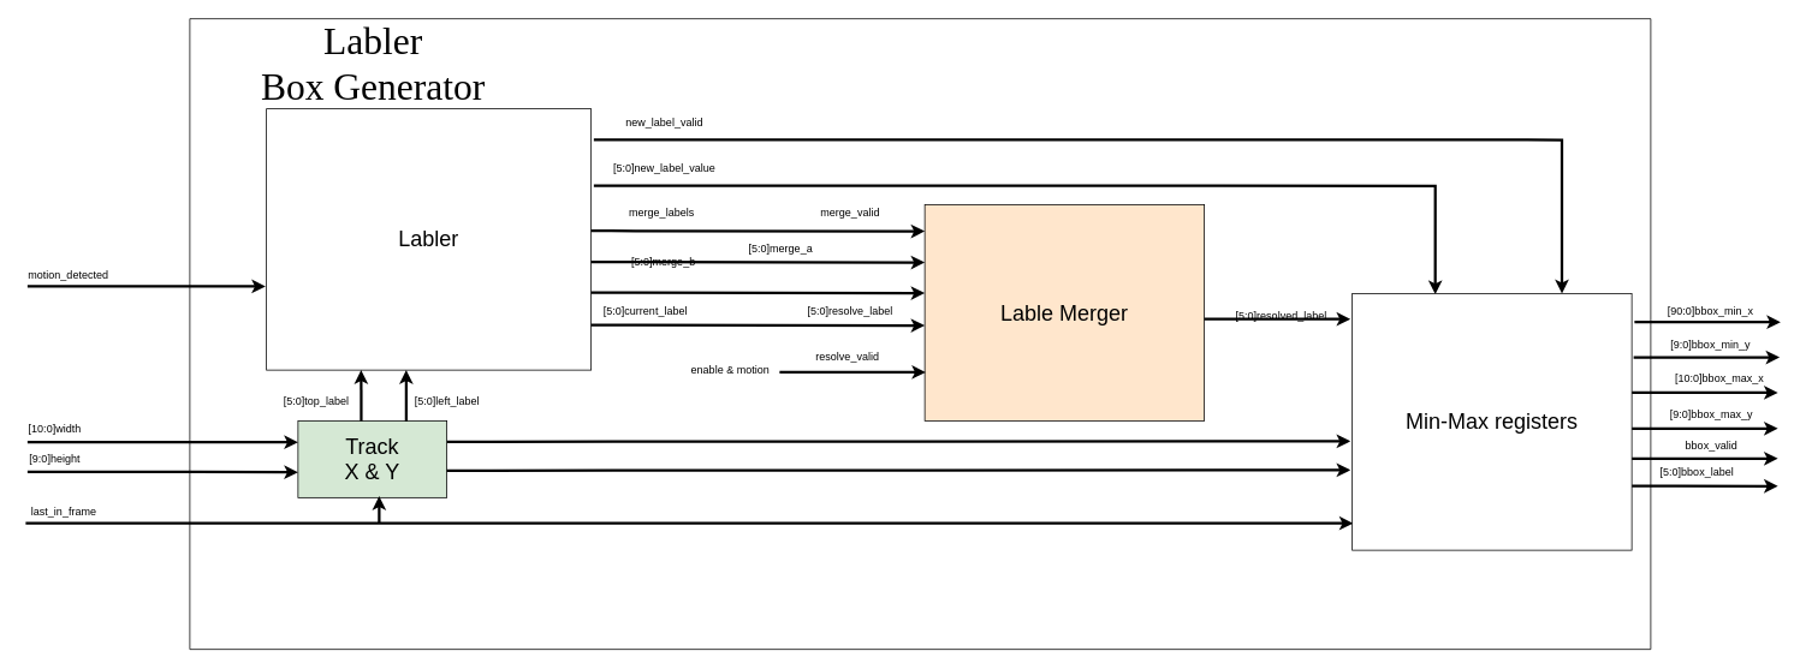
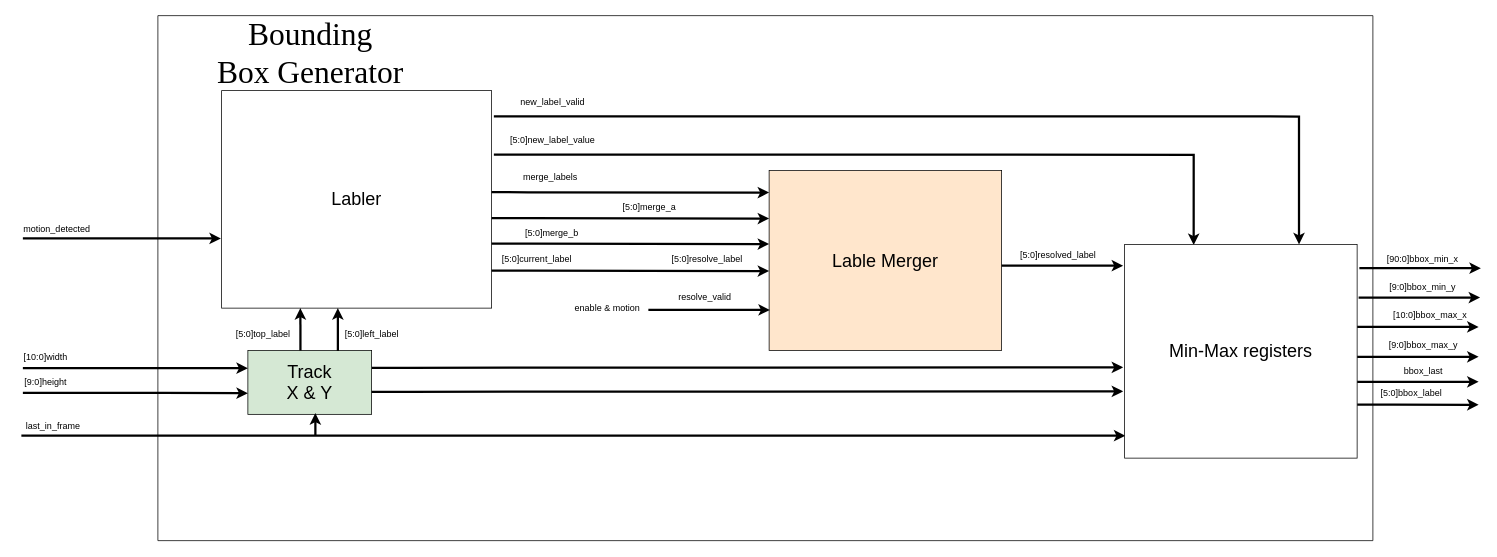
- <mxCell id="53" value="&lt;font style=&quot;font-size: 42px;&quot; face=&quot;Times New Roman&quot;&gt;&lt;span style=&quot;text-wrap-mode: wrap;&quot;&gt;Labler Box&amp;nbsp;&lt;/span&gt;&lt;span style=&quot;text-wrap-mode: wrap; background-color: transparent; color: light-dark(rgb(0, 0, 0), rgb(255, 255, 255));&quot;&gt;Generator&lt;/span&gt;&lt;/font&gt;" style="text;html=1;align=center;verticalAlign=middle;resizable=0;points=[];autosize=1;strokeColor=none;fillColor=none;" vertex="1" parent="52"><mxGeometry x="-22.5" y="20" width="450" height="60" as="geometry" /></mxCell>
+ <mxCell id="53" value="&lt;font style=&quot;font-size: 42px;&quot; face=&quot;Times New Roman&quot;&gt;&lt;span style=&quot;text-wrap-mode: wrap;&quot;&gt;Bounding Box&amp;nbsp;&lt;/span&gt;&lt;span style=&quot;text-wrap-mode: wrap; background-color: transparent; color: light-dark(rgb(0, 0, 0), rgb(255, 255, 255));&quot;&gt;Generator&lt;/span&gt;&lt;/font&gt;" style="text;html=1;align=center;verticalAlign=middle;resizable=0;points=[];autosize=1;strokeColor=none;fillColor=none;" vertex="1" parent="52"><mxGeometry x="-22.5" y="20" width="450" height="60" as="geometry" /></mxCell>
- <mxCell id="31" value="merge_valid" style="text;html=1;align=center;verticalAlign=middle;resizable=0;points=[];autosize=1;strokeColor=none;fillColor=none;" vertex="1" parent="1"><mxGeometry x="897" y="221" width="90" height="30" as="geometry" /></mxCell>
- <mxCell id="29" value="[5:0]merge_b" style="text;html=1;align=center;verticalAlign=middle;resizable=0;points=[];autosize=1;strokeColor=none;fillColor=none;" vertex="1" parent="1"><mxGeometry x="689.5" y="275" width="90" height="30" as="geometry" /></mxCell>
+ <mxCell id="29" value="[5:0]merge_b" style="text;html=1;align=center;verticalAlign=middle;resizable=0;points=[];autosize=1;strokeColor=none;fillColor=none;" vertex="1" parent="1"><mxGeometry x="689.5" y="295" width="90" height="30" as="geometry" /></mxCell>
- <mxCell id="32" value="[5:0]resolved_label" style="text;html=1;align=center;verticalAlign=middle;resizable=0;points=[];autosize=1;strokeColor=none;fillColor=none;" vertex="1" parent="1"><mxGeometry x="1360" y="335" width="120" height="30" as="geometry" /></mxCell>
+ <mxCell id="32" value="[5:0]resolved_label" style="text;html=1;align=center;verticalAlign=middle;resizable=0;points=[];autosize=1;strokeColor=none;fillColor=none;" vertex="1" parent="1"><mxGeometry x="1350" y="325" width="120" height="30" as="geometry" /></mxCell>
- <mxCell id="5" value="&lt;span style=&quot;text-wrap-mode: wrap;&quot;&gt;bbox_valid&lt;/span&gt;" style="text;html=1;align=center;verticalAlign=middle;resizable=0;points=[];autosize=1;strokeColor=none;fillColor=none;" parent="1" vertex="1"><mxGeometry x="1857" y="479.44" width="80" height="30" as="geometry" /></mxCell>
+ <mxCell id="5" value="&lt;span style=&quot;text-wrap-mode: wrap;&quot;&gt;bbox_last&lt;/span&gt;" style="text;html=1;align=center;verticalAlign=middle;resizable=0;points=[];autosize=1;strokeColor=none;fillColor=none;" parent="1" vertex="1"><mxGeometry x="1857" y="479.44" width="80" height="30" as="geometry" /></mxCell>
